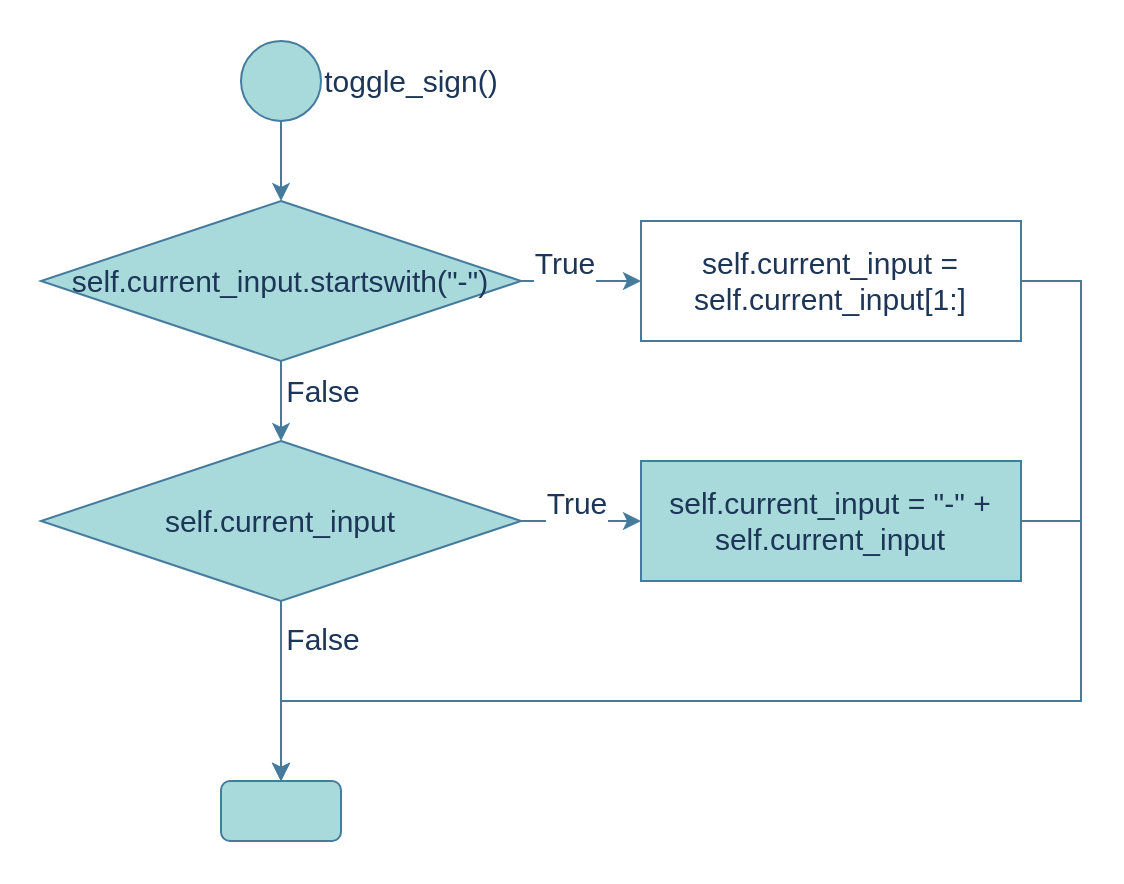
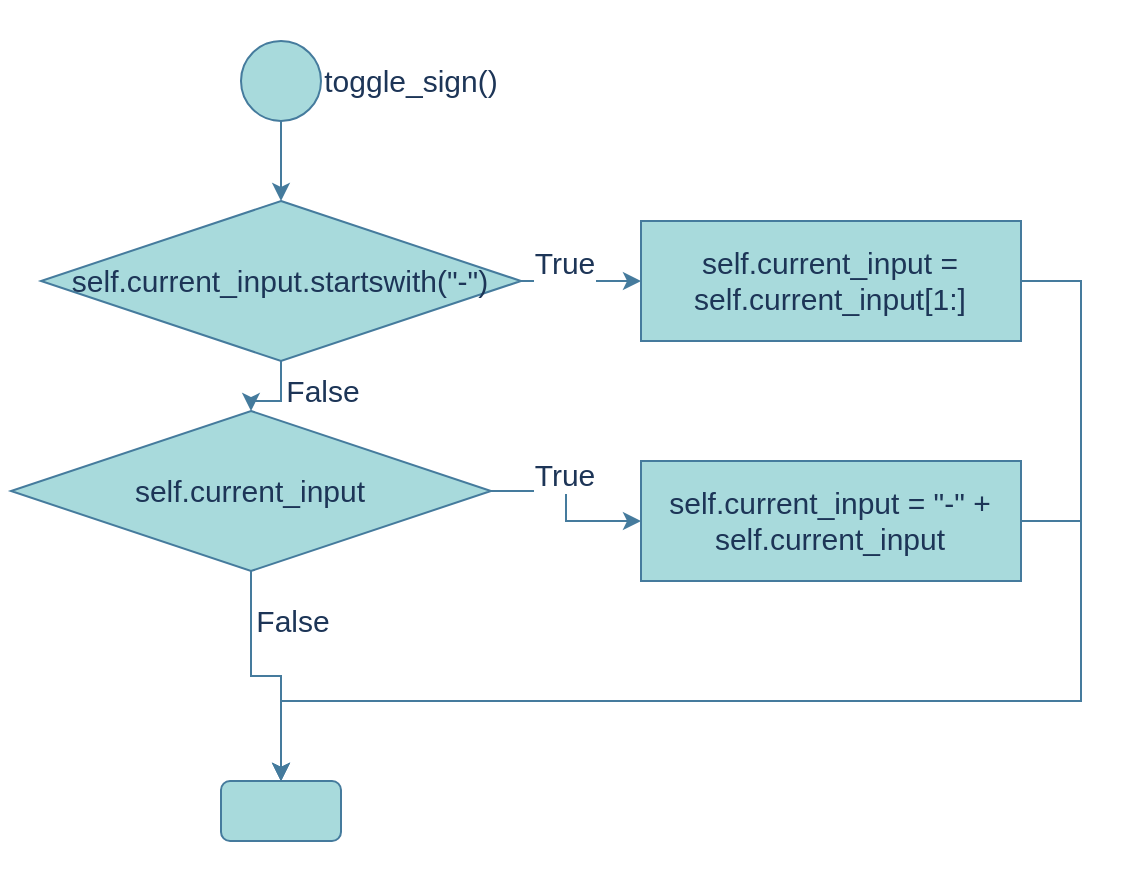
- <mxCell id="11" value="self.current_input = self.current_input[1:]" style="whiteSpace=wrap;html=1;fillColor=#ffffff;strokeColor=#457B9D;fontColor=#1D3557;fontSize=15;verticalAlign=middle;" vertex="1" parent="1"><mxGeometry x="320" y="110" width="190" height="60" as="geometry" /></mxCell>
+ <mxCell id="11" value="self.current_input = self.current_input[1:]" style="whiteSpace=wrap;html=1;fillColor=#A8DADC;strokeColor=#457B9D;fontColor=#1D3557;fontSize=15;verticalAlign=middle;" vertex="1" parent="1"><mxGeometry x="320" y="110" width="190" height="60" as="geometry" /></mxCell>
- <mxCell id="16" value="self.current_input" style="rhombus;whiteSpace=wrap;html=1;fillColor=#A8DADC;strokeColor=#457B9D;fontColor=#1D3557;fontSize=15;verticalAlign=middle;" vertex="1" parent="1"><mxGeometry x="20" y="220" width="240" height="80" as="geometry" /></mxCell>
+ <mxCell id="16" value="self.current_input" style="rhombus;whiteSpace=wrap;html=1;fillColor=#A8DADC;strokeColor=#457B9D;fontColor=#1D3557;fontSize=15;verticalAlign=middle;" vertex="1" parent="1"><mxGeometry x="5" y="205" width="240" height="80" as="geometry" /></mxCell>
